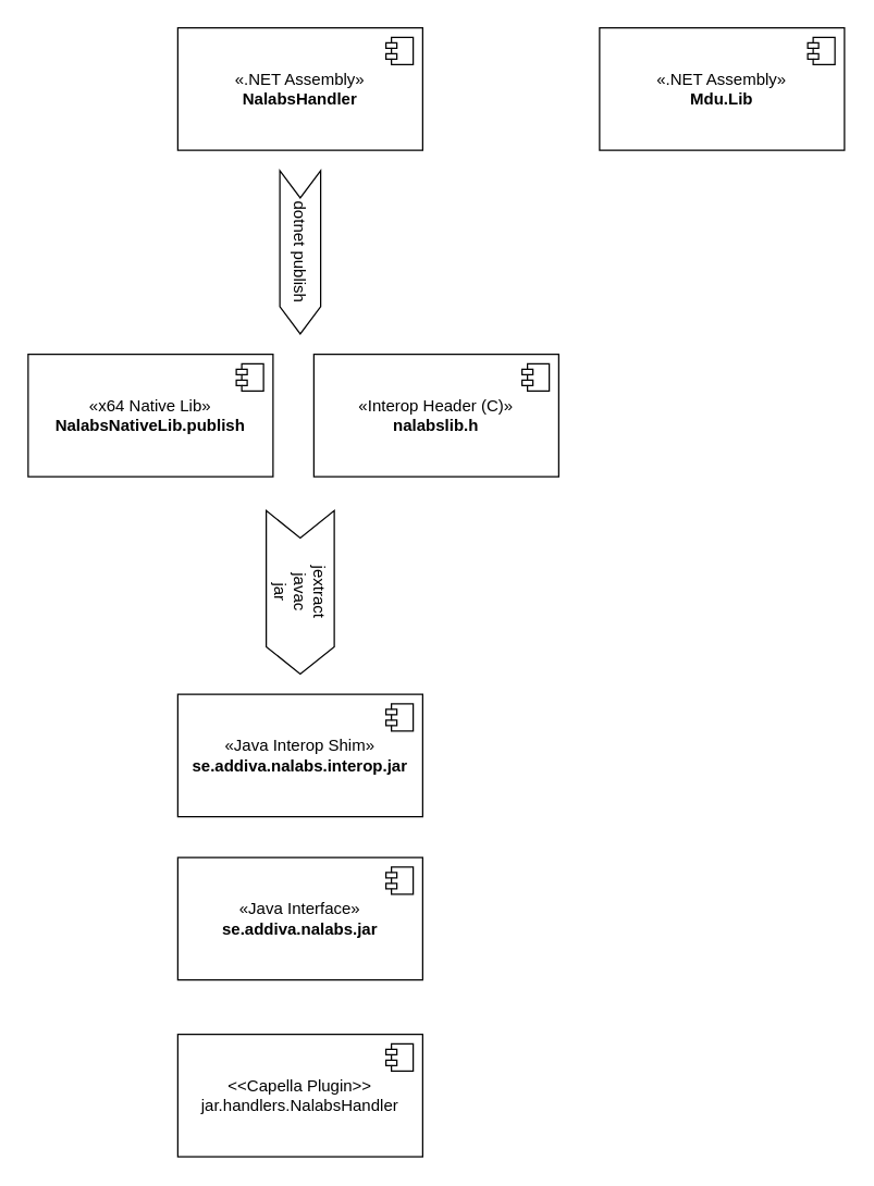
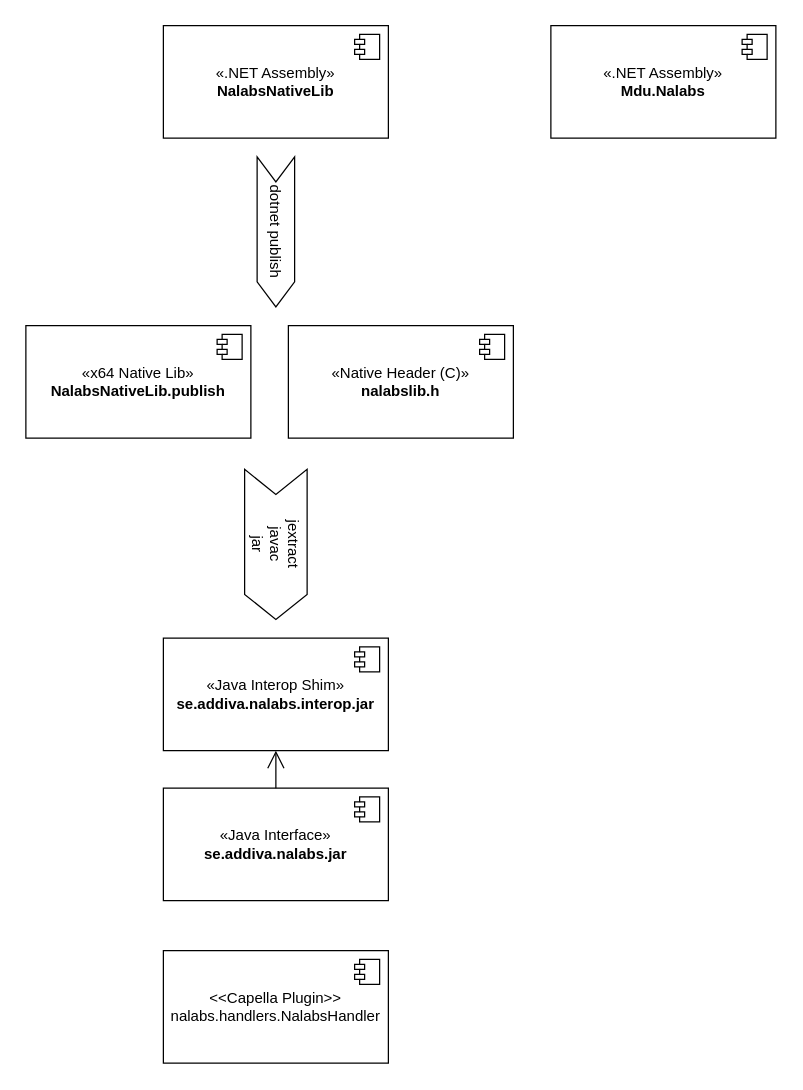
- <mxCell id="2" value="«.NET Assembly»&lt;br&gt;&lt;b&gt;NalabsHandler&lt;/b&gt;" style="html=1;dropTarget=0;whiteSpace=wrap;" parent="1" vertex="1"><mxGeometry x="130" y="20" width="180" height="90" as="geometry" /></mxCell>
+ <mxCell id="2" value="«.NET Assembly»&lt;br&gt;&lt;b&gt;NalabsNativeLib&lt;/b&gt;" style="html=1;dropTarget=0;whiteSpace=wrap;" parent="1" vertex="1"><mxGeometry x="130" y="20" width="180" height="90" as="geometry" /></mxCell>
- <mxCell id="17" value="«.NET Assembly»&lt;br&gt;&lt;b&gt;Mdu.Lib&lt;/b&gt;" style="html=1;dropTarget=0;whiteSpace=wrap;" parent="1" vertex="1"><mxGeometry x="440" y="20" width="180" height="90" as="geometry" /></mxCell>
+ <mxCell id="17" value="«.NET Assembly»&lt;br&gt;&lt;b&gt;Mdu.Nalabs&lt;/b&gt;" style="html=1;dropTarget=0;whiteSpace=wrap;" parent="1" vertex="1"><mxGeometry x="440" y="20" width="180" height="90" as="geometry" /></mxCell>
- <mxCell id="8" value="«Interop Header (C)»&lt;br&gt;&lt;b&gt;nalabslib.h&lt;/b&gt;" style="html=1;dropTarget=0;whiteSpace=wrap;" parent="1" vertex="1"><mxGeometry x="230" y="260" width="180" height="90" as="geometry" /></mxCell>
+ <mxCell id="8" value="«Native Header (C)»&lt;br&gt;&lt;b&gt;nalabslib.h&lt;/b&gt;" style="html=1;dropTarget=0;whiteSpace=wrap;" parent="1" vertex="1"><mxGeometry x="230" y="260" width="180" height="90" as="geometry" /></mxCell>
+ <mxCell id="16" value="" style="endArrow=open;endFill=1;endSize=12;html=1;rounded=0;exitX=0.5;exitY=0;exitDx=0;exitDy=0;entryX=0.5;entryY=1;entryDx=0;entryDy=0;" parent="1" source="10" target="6" edge="1"><mxGeometry width="160" relative="1" as="geometry"><mxPoint x="460" y="560" as="sourcePoint" /><mxPoint x="620" y="560" as="targetPoint" /></mxGeometry></mxCell>
- <mxCell id="14" value="&lt;div&gt;&amp;lt;&amp;lt;Capella Plugin&amp;gt;&amp;gt;&lt;/div&gt;jar.handlers.NalabsHandler" style="html=1;dropTarget=0;whiteSpace=wrap;" parent="1" vertex="1"><mxGeometry x="130" y="760" width="180" height="90" as="geometry" /></mxCell>
+ <mxCell id="14" value="&lt;div&gt;&amp;lt;&amp;lt;Capella Plugin&amp;gt;&amp;gt;&lt;/div&gt;nalabs.handlers.NalabsHandler" style="html=1;dropTarget=0;whiteSpace=wrap;" parent="1" vertex="1"><mxGeometry x="130" y="760" width="180" height="90" as="geometry" /></mxCell>
